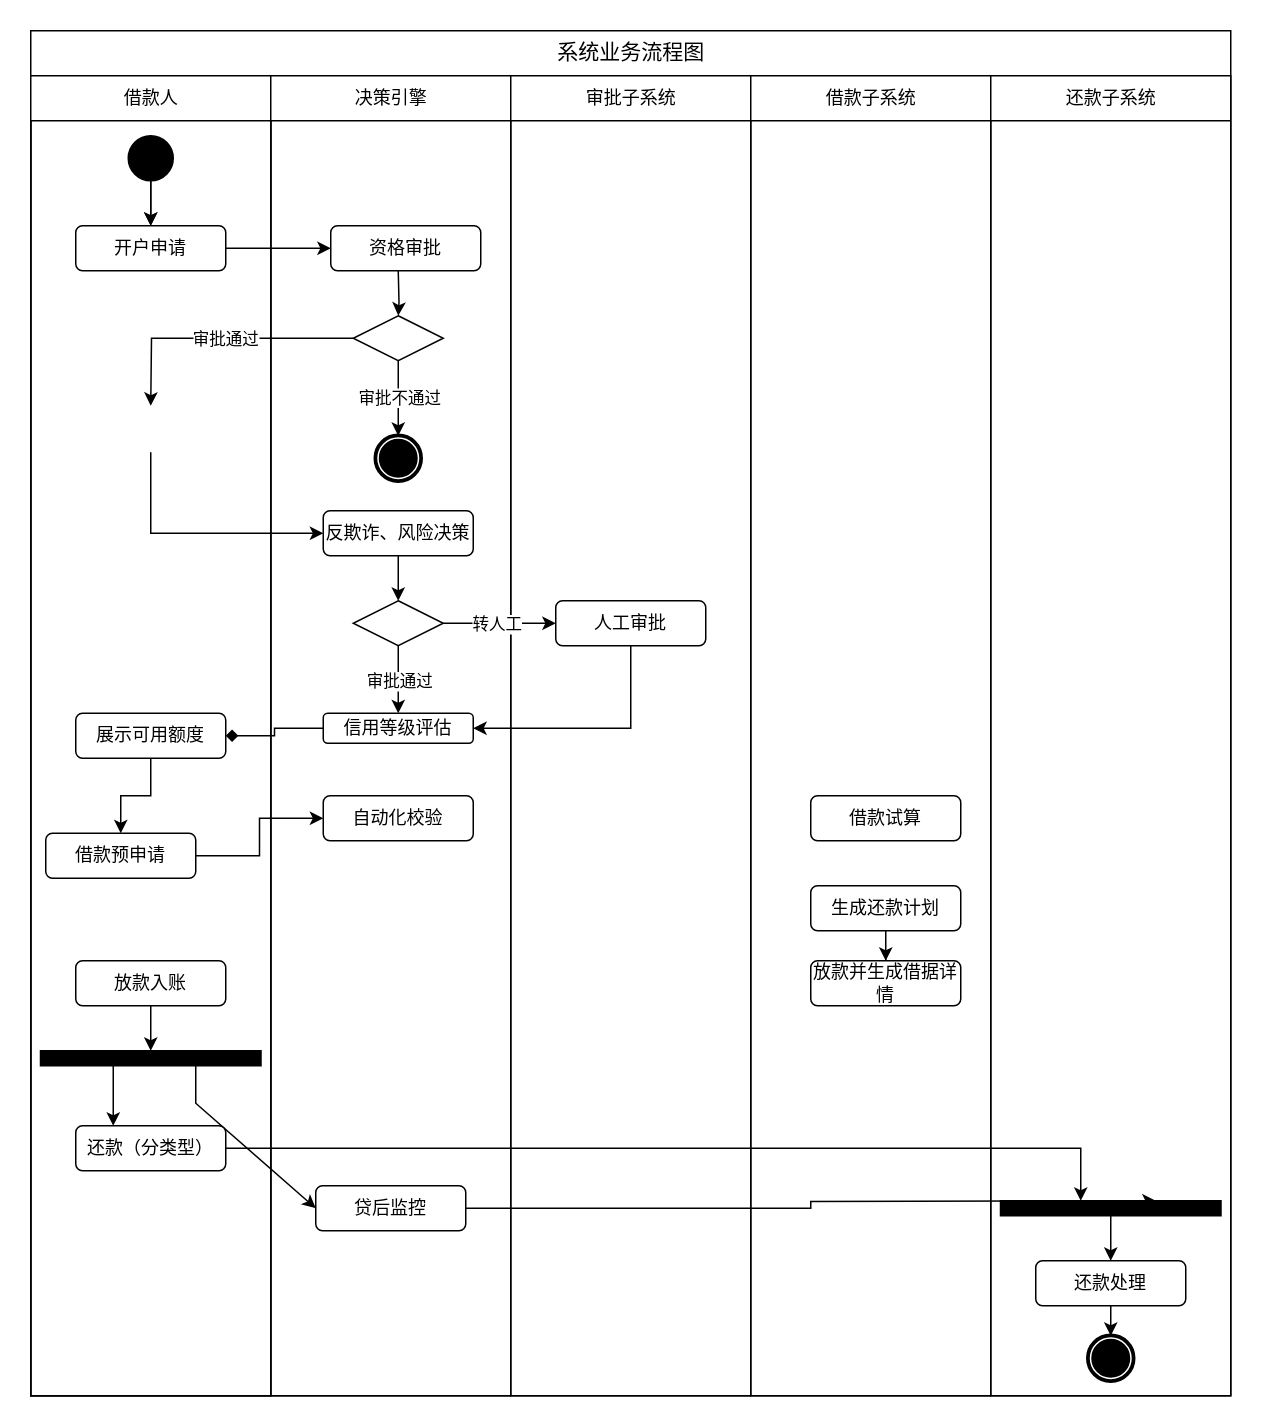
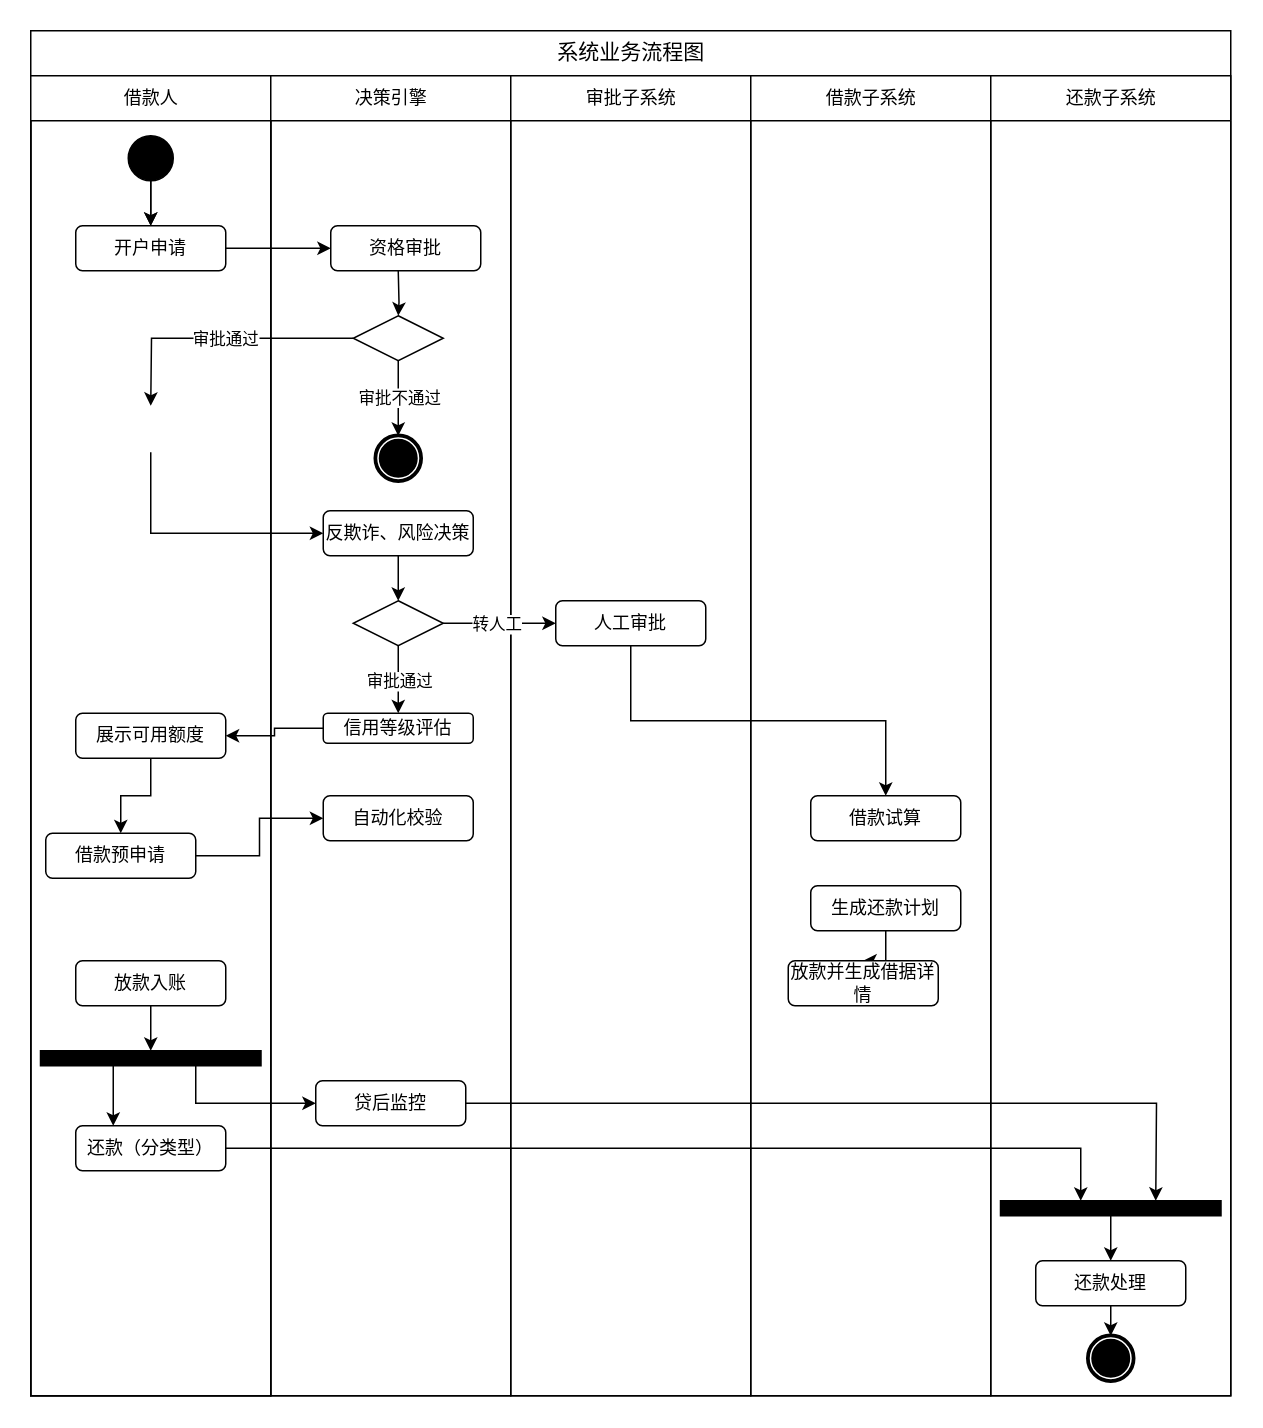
- <mxCell id="51" style="edgeStyle=orthogonalEdgeStyle;rounded=0;orthogonalLoop=1;jettySize=auto;html=1;entryX=1;entryY=0.5;entryDx=0;entryDy=0;exitX=0.5;exitY=1;exitDx=0;exitDy=0;" parent="2" source="36" target="29" edge="1"><mxGeometry relative="1" as="geometry" /></mxCell>
+ <mxCell id="51" style="edgeStyle=orthogonalEdgeStyle;rounded=0;orthogonalLoop=1;jettySize=auto;html=1;exitX=0.5;exitY=1;exitDx=0;exitDy=0;" parent="2" source="36" target="38" edge="1"><mxGeometry relative="1" as="geometry" /></mxCell>
- <mxCell id="55" value="" style="edgeStyle=orthogonalEdgeStyle;rounded=0;orthogonalLoop=1;jettySize=auto;html=1;endArrow=diamond;" parent="2" source="29" target="8" edge="1"><mxGeometry relative="1" as="geometry" /></mxCell>
+ <mxCell id="55" value="" style="edgeStyle=orthogonalEdgeStyle;rounded=0;orthogonalLoop=1;jettySize=auto;html=1;" parent="2" source="29" target="8" edge="1"><mxGeometry relative="1" as="geometry" /></mxCell>
- <mxCell id="41" value="放款并生成借据详情" style="rounded=1;whiteSpace=wrap;html=1;" parent="37" vertex="1"><mxGeometry x="40" y="590" width="100" height="30" as="geometry" /></mxCell>
+ <mxCell id="41" value="放款并生成借据详情" style="rounded=1;whiteSpace=wrap;html=1;" parent="37" vertex="1"><mxGeometry x="25" y="590" width="100" height="30" as="geometry" /></mxCell>
- <mxCell id="32" value="贷后监控" style="rounded=1;whiteSpace=wrap;html=1;" parent="19" vertex="1"><mxGeometry x="30" y="740" width="100" height="30" as="geometry" /></mxCell>
+ <mxCell id="32" value="贷后监控" style="rounded=1;whiteSpace=wrap;html=1;" parent="19" vertex="1"><mxGeometry x="30" y="670" width="100" height="30" as="geometry" /></mxCell>
